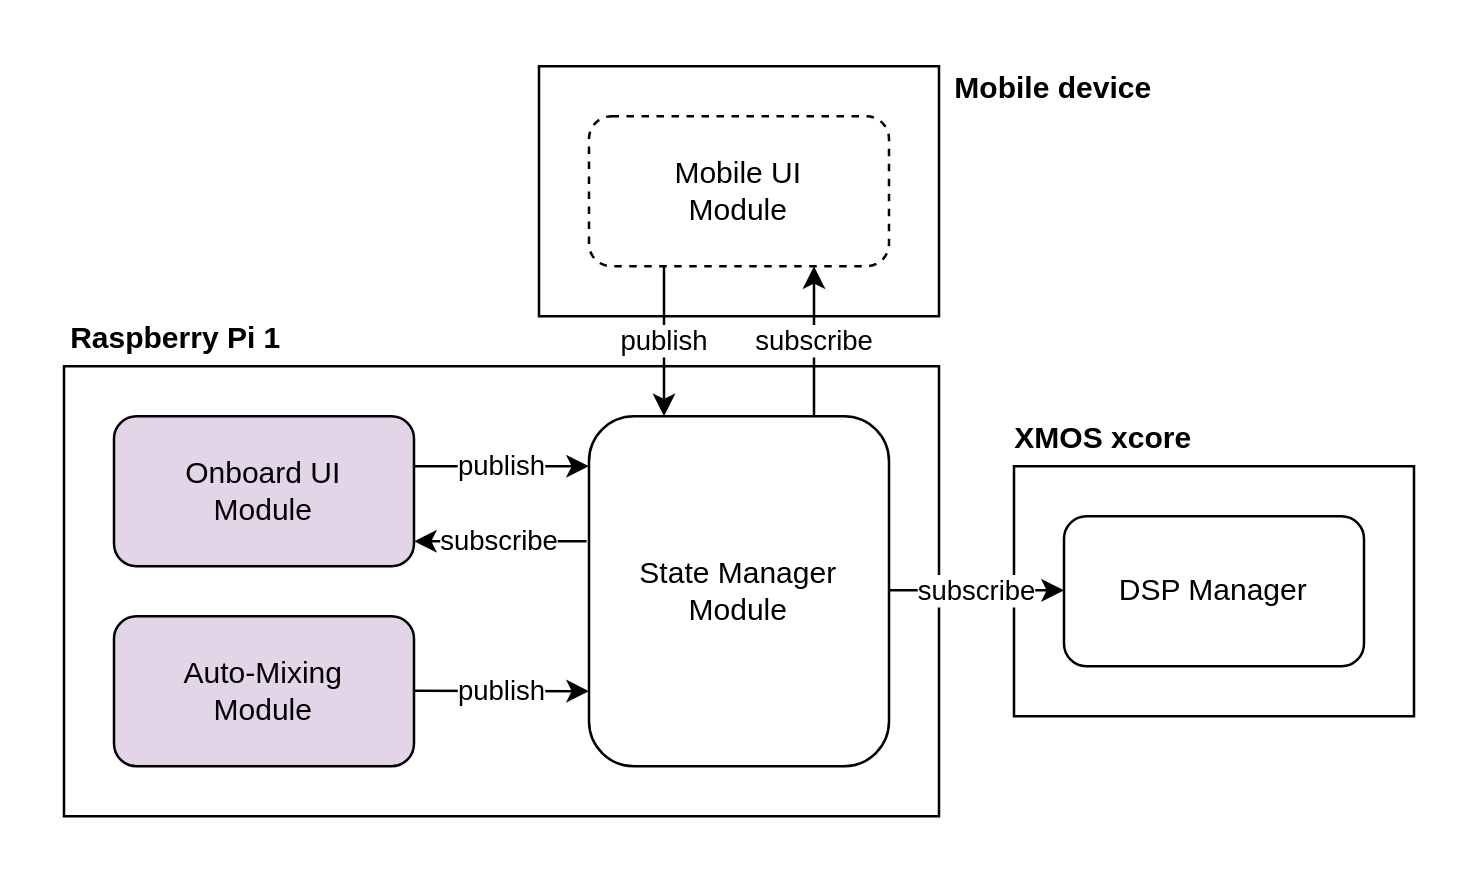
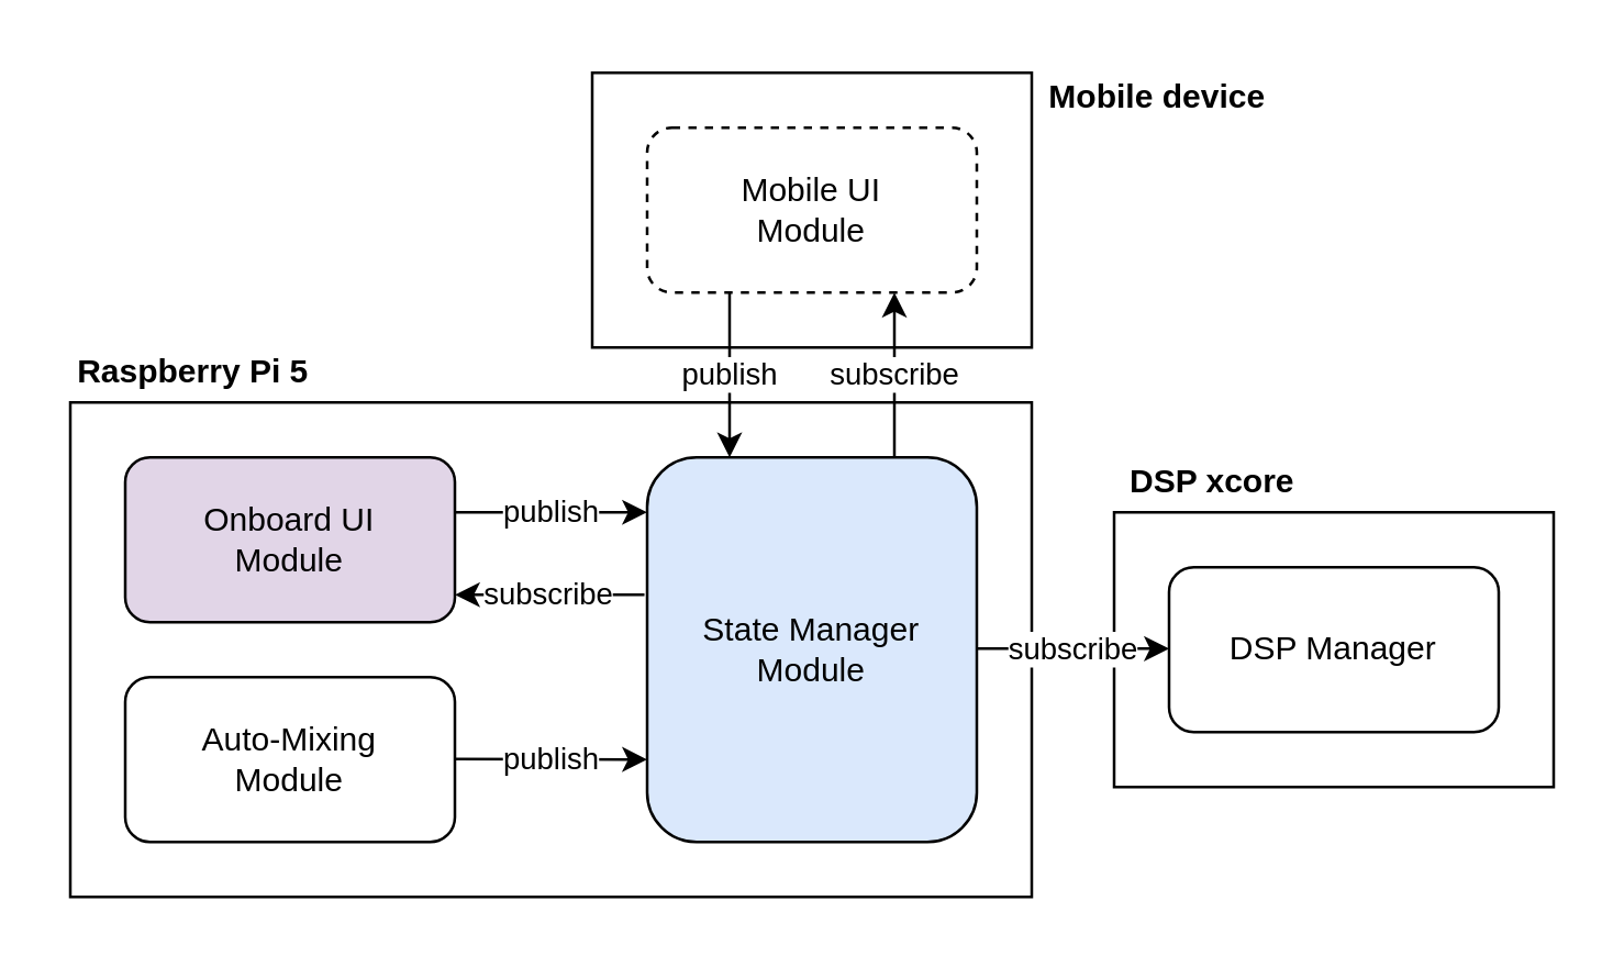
- <mxCell id="16" value="&lt;b&gt;Raspberry Pi 1&lt;/b&gt;" style="text;html=1;align=center;verticalAlign=middle;whiteSpace=wrap;rounded=0;" vertex="1" parent="1"><mxGeometry x="20" y="120" width="100" height="30" as="geometry" /></mxCell>
+ <mxCell id="16" value="&lt;b&gt;Raspberry Pi 5&lt;/b&gt;" style="text;html=1;align=center;verticalAlign=middle;whiteSpace=wrap;rounded=0;" vertex="1" parent="1"><mxGeometry x="20" y="120" width="100" height="30" as="geometry" /></mxCell>
- <mxCell id="17" value="&lt;b&gt;XMOS xcore&lt;/b&gt;" style="text;html=1;align=center;verticalAlign=middle;whiteSpace=wrap;rounded=0;" vertex="1" parent="1"><mxGeometry x="391" y="160" width="100" height="30" as="geometry" /></mxCell>
+ <mxCell id="17" value="&lt;b&gt;DSP xcore&lt;/b&gt;" style="text;html=1;align=center;verticalAlign=middle;whiteSpace=wrap;rounded=0;" vertex="1" parent="1"><mxGeometry x="391" y="160" width="100" height="30" as="geometry" /></mxCell>
- <mxCell id="5" value="State Manager&lt;div&gt;Module&lt;/div&gt;" style="rounded=1;whiteSpace=wrap;html=1;" vertex="1" parent="1"><mxGeometry x="235" y="166" width="120" height="140" as="geometry" /></mxCell>
+ <mxCell id="5" value="State Manager&lt;div&gt;Module&lt;/div&gt;" style="rounded=1;whiteSpace=wrap;html=1;fillColor=#dae8fc;" vertex="1" parent="1"><mxGeometry x="235" y="166" width="120" height="140" as="geometry" /></mxCell>
- <mxCell id="9" value="Auto-Mixing&lt;div&gt;Module&lt;/div&gt;" style="rounded=1;whiteSpace=wrap;html=1;fillColor=#e1d5e7;" vertex="1" parent="1"><mxGeometry x="45" y="246" width="120" height="60" as="geometry" /></mxCell>
+ <mxCell id="9" value="Auto-Mixing&lt;div&gt;Module&lt;/div&gt;" style="rounded=1;whiteSpace=wrap;html=1;" vertex="1" parent="1"><mxGeometry x="45" y="246" width="120" height="60" as="geometry" /></mxCell>
